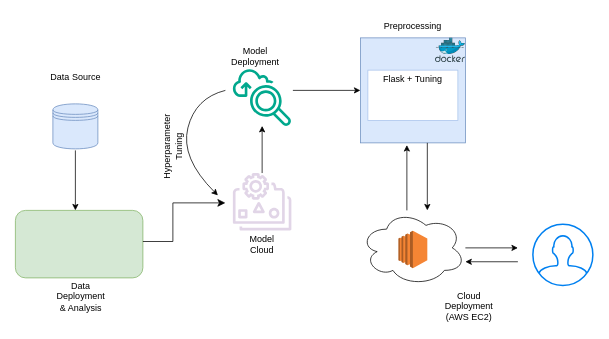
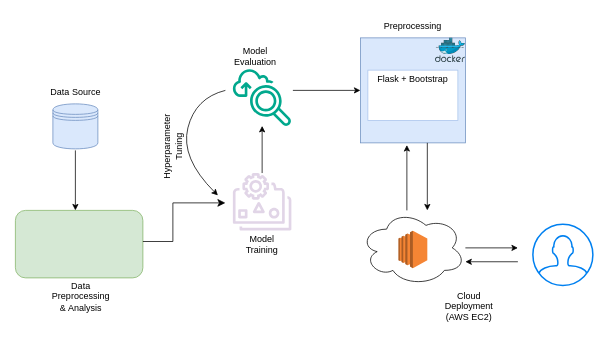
- <mxCell id="17" value="Model Deployment" style="text;html=1;align=center;verticalAlign=middle;whiteSpace=wrap;rounded=0;" vertex="1" parent="1"><mxGeometry x="310" y="60" width="60" height="30" as="geometry" /></mxCell>
+ <mxCell id="17" value="Model Evaluation" style="text;html=1;align=center;verticalAlign=middle;whiteSpace=wrap;rounded=0;" vertex="1" parent="1"><mxGeometry x="310" y="60" width="60" height="30" as="geometry" /></mxCell>
- <mxCell id="3" value="Data Source" style="text;html=1;align=center;verticalAlign=middle;resizable=0;points=[];autosize=1;strokeColor=none;fillColor=none;" vertex="1" parent="1"><mxGeometry x="55" y="88" width="90" height="30" as="geometry" /></mxCell>
+ <mxCell id="3" value="Data Source" style="text;html=1;align=center;verticalAlign=middle;resizable=0;points=[];autosize=1;strokeColor=none;fillColor=none;" vertex="1" parent="1"><mxGeometry x="55" y="108" width="90" height="30" as="geometry" /></mxCell>
- <mxCell id="33" value="Flask + Tuning" style="text;html=1;align=center;verticalAlign=middle;whiteSpace=wrap;rounded=0;" vertex="1" parent="1"><mxGeometry x="465" y="90" width="170" height="30" as="geometry" /></mxCell>
+ <mxCell id="33" value="Flask + Bootstrap" style="text;html=1;align=center;verticalAlign=middle;whiteSpace=wrap;rounded=0;" vertex="1" parent="1"><mxGeometry x="465" y="90" width="170" height="30" as="geometry" /></mxCell>
- <mxCell id="12" value="Model Cloud" style="text;html=1;align=center;verticalAlign=middle;whiteSpace=wrap;rounded=0;" vertex="1" parent="1"><mxGeometry x="319" y="310" width="60" height="30" as="geometry" /></mxCell>
+ <mxCell id="12" value="Model Training" style="text;html=1;align=center;verticalAlign=middle;whiteSpace=wrap;rounded=0;" vertex="1" parent="1"><mxGeometry x="319" y="310" width="60" height="30" as="geometry" /></mxCell>
- <mxCell id="9" value="Data Deployment &amp;amp; Analysis" style="text;html=1;align=center;verticalAlign=middle;whiteSpace=wrap;rounded=0;" vertex="1" parent="1"><mxGeometry x="75" y="380" width="65" height="30" as="geometry" /></mxCell>
+ <mxCell id="9" value="Data Preprocessing &amp;amp; Analysis" style="text;html=1;align=center;verticalAlign=middle;whiteSpace=wrap;rounded=0;" vertex="1" parent="1"><mxGeometry x="75" y="380" width="65" height="30" as="geometry" /></mxCell>
